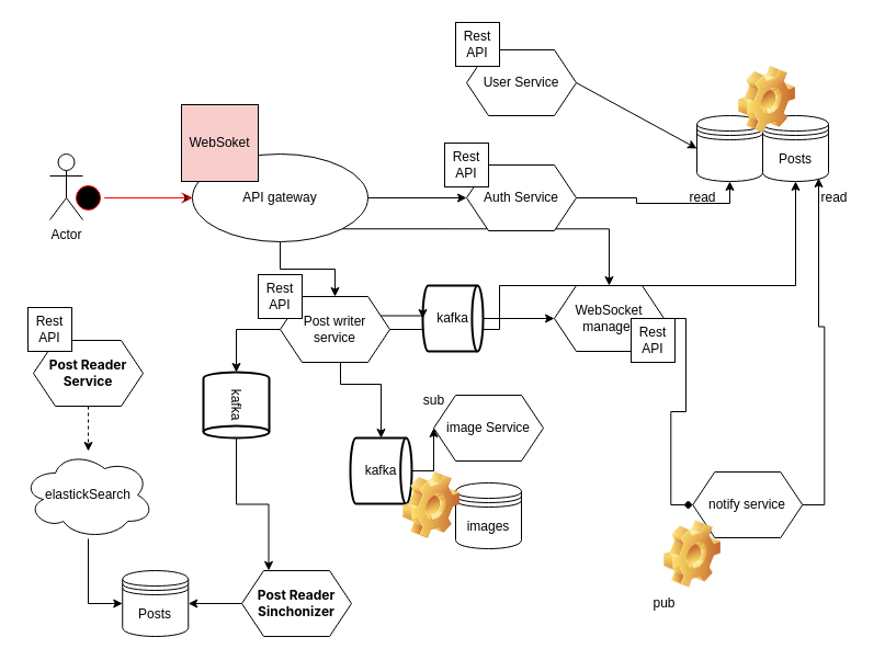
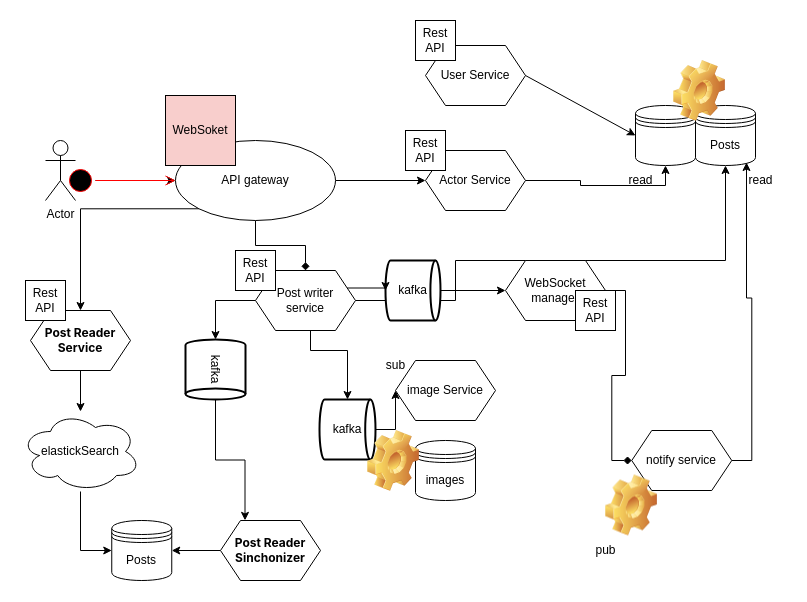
- <mxCell id="22" value="Auth Service" style="rounded=0;whiteSpace=wrap;html=1;shape=hexagon;perimeter=hexagonPerimeter2;fixedSize=1;" vertex="1" parent="1"><mxGeometry x="425" y="150" width="100" height="60" as="geometry" /></mxCell>
+ <mxCell id="22" value="Actor Service" style="rounded=0;whiteSpace=wrap;html=1;shape=hexagon;perimeter=hexagonPerimeter2;fixedSize=1;" vertex="1" parent="1"><mxGeometry x="425" y="150" width="100" height="60" as="geometry" /></mxCell>
+ <mxCell id="5" style="edgeStyle=orthogonalEdgeStyle;rounded=0;orthogonalLoop=1;jettySize=auto;html=1;exitX=0;exitY=1;exitDx=0;exitDy=0;" edge="1" parent="1" source="7" target="44"><mxGeometry relative="1" as="geometry" /></mxCell>
- <mxCell id="4" style="edgeStyle=orthogonalEdgeStyle;rounded=0;orthogonalLoop=1;jettySize=auto;html=1;exitX=1;exitY=1;exitDx=0;exitDy=0;" edge="1" parent="1" source="7" target="41"><mxGeometry relative="1" as="geometry" /></mxCell>
- <mxCell id="6" style="edgeStyle=orthogonalEdgeStyle;rounded=0;orthogonalLoop=1;jettySize=auto;html=1;exitX=0.5;exitY=1;exitDx=0;exitDy=0;" edge="1" parent="1" source="7" target="20"><mxGeometry relative="1" as="geometry" /></mxCell>
+ <mxCell id="6" style="edgeStyle=orthogonalEdgeStyle;rounded=0;orthogonalLoop=1;jettySize=auto;html=1;exitX=0.5;exitY=1;exitDx=0;exitDy=0;endArrow=diamond;" edge="1" parent="1" source="7" target="20"><mxGeometry relative="1" as="geometry" /></mxCell>
- <mxCell id="46" value="" style="edgeStyle=orthogonalEdgeStyle;rounded=0;orthogonalLoop=1;jettySize=auto;html=1;entryX=0.5;entryY=0;entryDx=0;entryDy=0;dashed=1;" edge="1" parent="1" source="44" target="48"><mxGeometry relative="1" as="geometry"><mxPoint x="115" y="440" as="sourcePoint" /><mxPoint x="115" y="580" as="targetPoint" /></mxGeometry></mxCell>
+ <mxCell id="46" value="" style="edgeStyle=orthogonalEdgeStyle;rounded=0;orthogonalLoop=1;jettySize=auto;html=1;entryX=0.5;entryY=0;entryDx=0;entryDy=0;" edge="1" parent="1" source="44" target="48"><mxGeometry relative="1" as="geometry"><mxPoint x="115" y="440" as="sourcePoint" /><mxPoint x="115" y="580" as="targetPoint" /></mxGeometry></mxCell>
